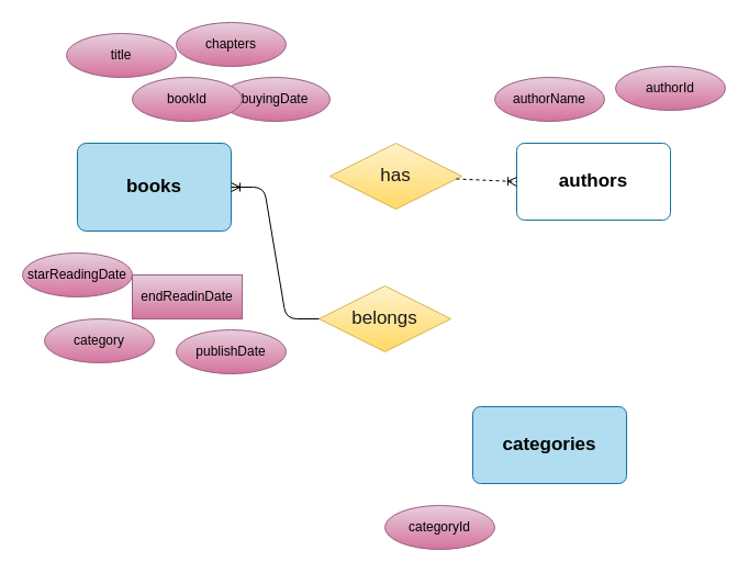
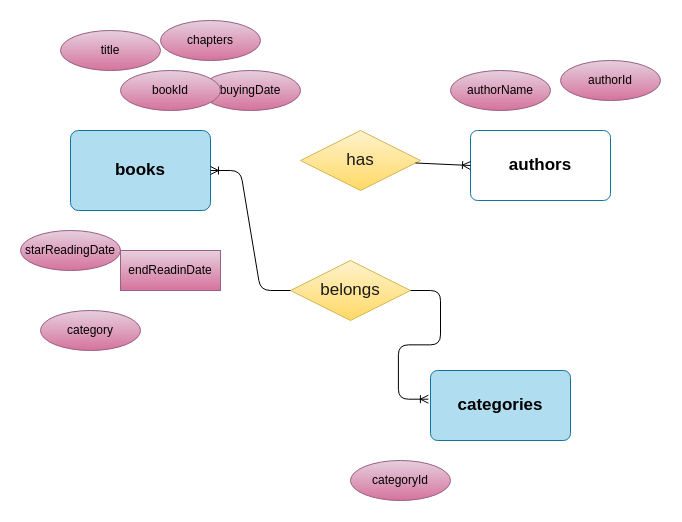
- <mxCell id="20" value="" style="fontSize=12;html=1;endArrow=ERoneToMany;fontColor=#1A1A1A;entryX=0;entryY=0.5;entryDx=0;entryDy=0;dashed=1;" edge="1" parent="1" source="9" target="3"><mxGeometry width="100" height="100" relative="1" as="geometry"><mxPoint x="190" y="520" as="sourcePoint" /><mxPoint x="290" y="420" as="targetPoint" /></mxGeometry></mxCell>
+ <mxCell id="20" value="" style="fontSize=12;html=1;endArrow=ERoneToMany;fontColor=#1A1A1A;entryX=0;entryY=0.5;entryDx=0;entryDy=0;" edge="1" parent="1" source="9" target="3"><mxGeometry width="100" height="100" relative="1" as="geometry"><mxPoint x="190" y="520" as="sourcePoint" /><mxPoint x="290" y="420" as="targetPoint" /></mxGeometry></mxCell>
- <mxCell id="13" value="&lt;font color=&quot;#000000&quot;&gt;category&lt;br&gt;&lt;/font&gt;" style="ellipse;whiteSpace=wrap;html=1;align=center;fillColor=#e6d0de;strokeColor=#996185;gradientColor=#d5739d;fontColor=#333333;" vertex="1" parent="1"><mxGeometry x="40" y="290" width="100" height="40" as="geometry" /></mxCell>
+ <mxCell id="13" value="&lt;font color=&quot;#000000&quot;&gt;category&lt;br&gt;&lt;/font&gt;" style="ellipse;whiteSpace=wrap;html=1;align=center;fillColor=#e6d0de;strokeColor=#996185;gradientColor=#d5739d;fontColor=#333333;" vertex="1" parent="1"><mxGeometry x="40" y="310" width="100" height="40" as="geometry" /></mxCell>
- <mxCell id="14" value="&lt;font color=&quot;#000000&quot;&gt;publishDate&lt;/font&gt;" style="ellipse;whiteSpace=wrap;html=1;align=center;fillColor=#e6d0de;strokeColor=#996185;gradientColor=#d5739d;fontColor=#333333;" vertex="1" parent="1"><mxGeometry x="160" y="300" width="100" height="40" as="geometry" /></mxCell>
+ <mxCell id="19" value="" style="edgeStyle=entityRelationEdgeStyle;fontSize=12;html=1;endArrow=ERoneToMany;fontColor=#1A1A1A;entryX=-0.015;entryY=0.41;entryDx=0;entryDy=0;entryPerimeter=0;exitX=1;exitY=0.5;exitDx=0;exitDy=0;" edge="1" parent="1" source="17" target="15"><mxGeometry width="100" height="100" relative="1" as="geometry"><mxPoint x="310" y="350" as="sourcePoint" /><mxPoint x="410" y="250" as="targetPoint" /></mxGeometry></mxCell>
